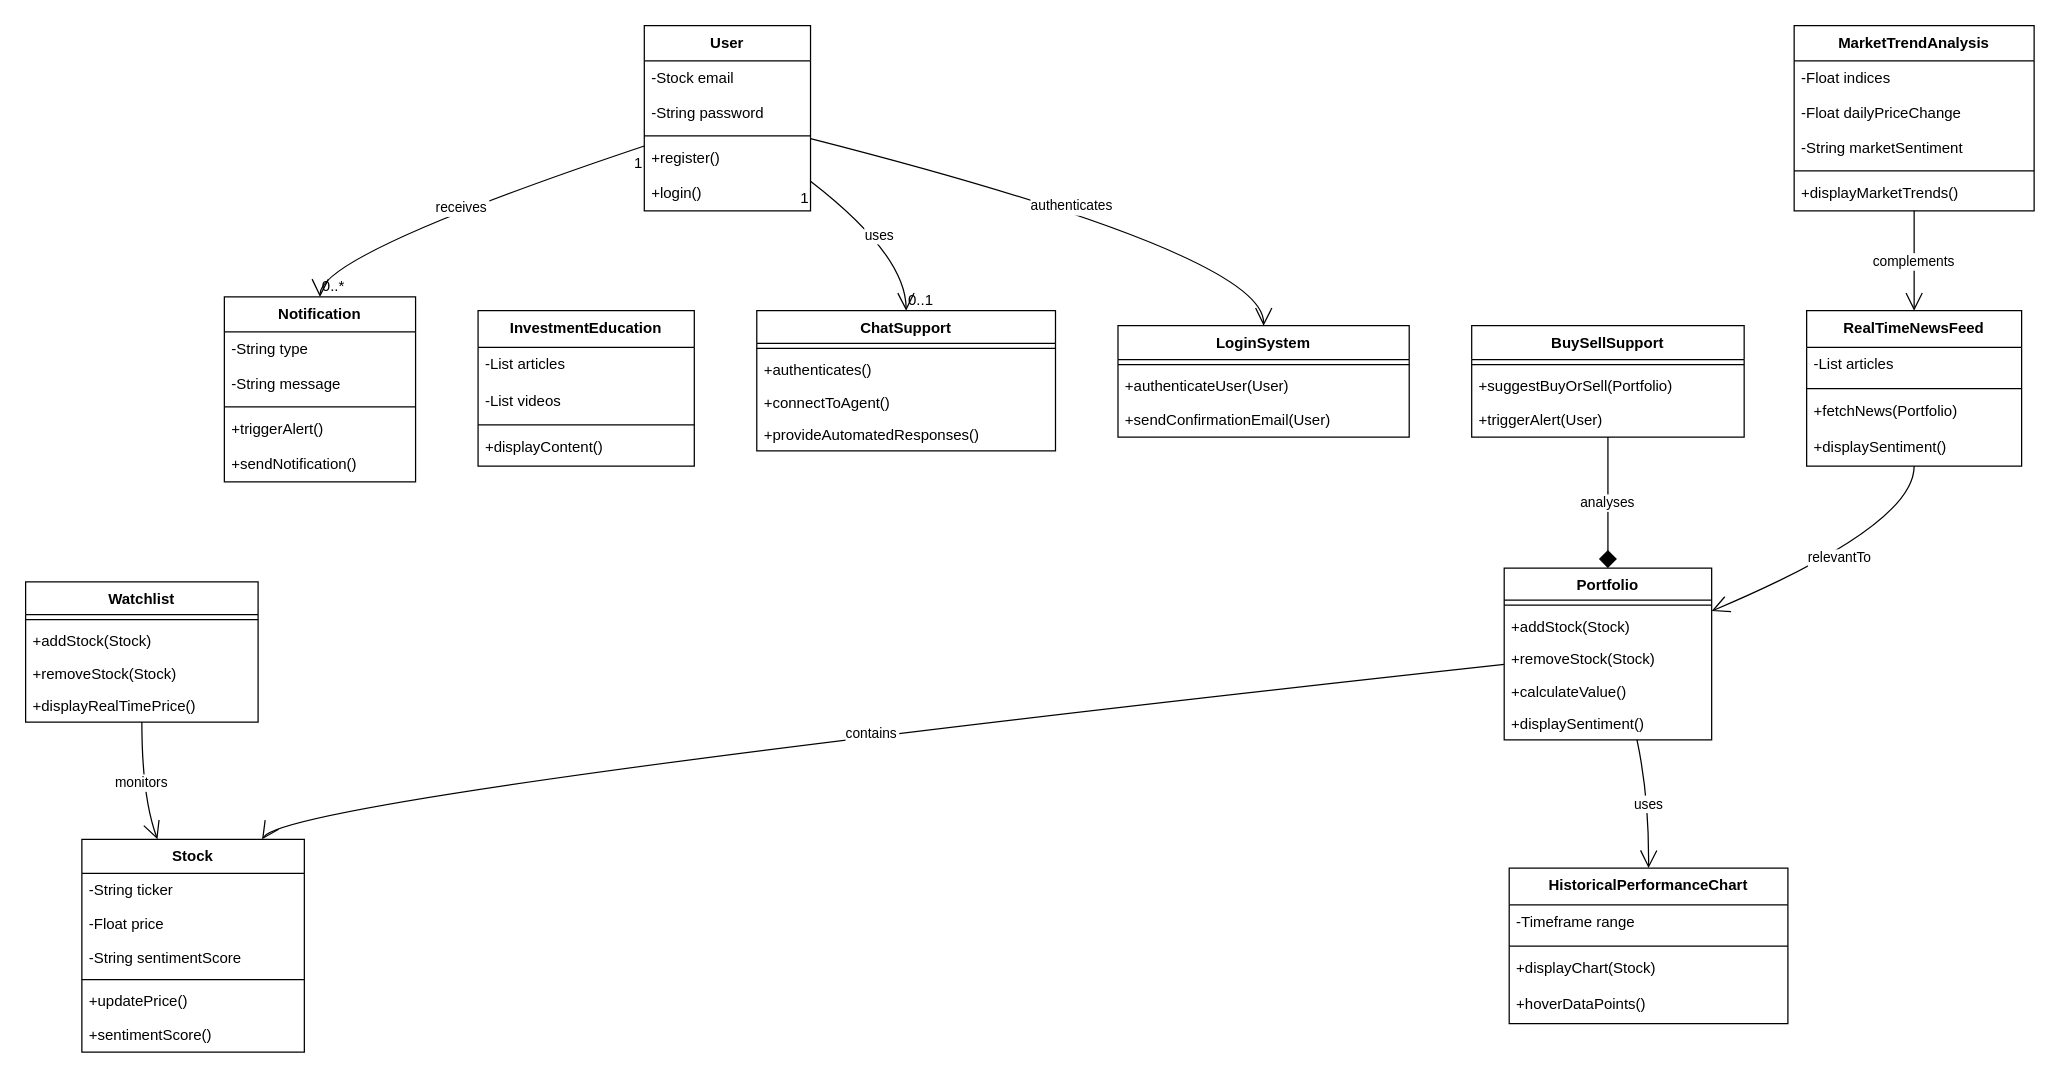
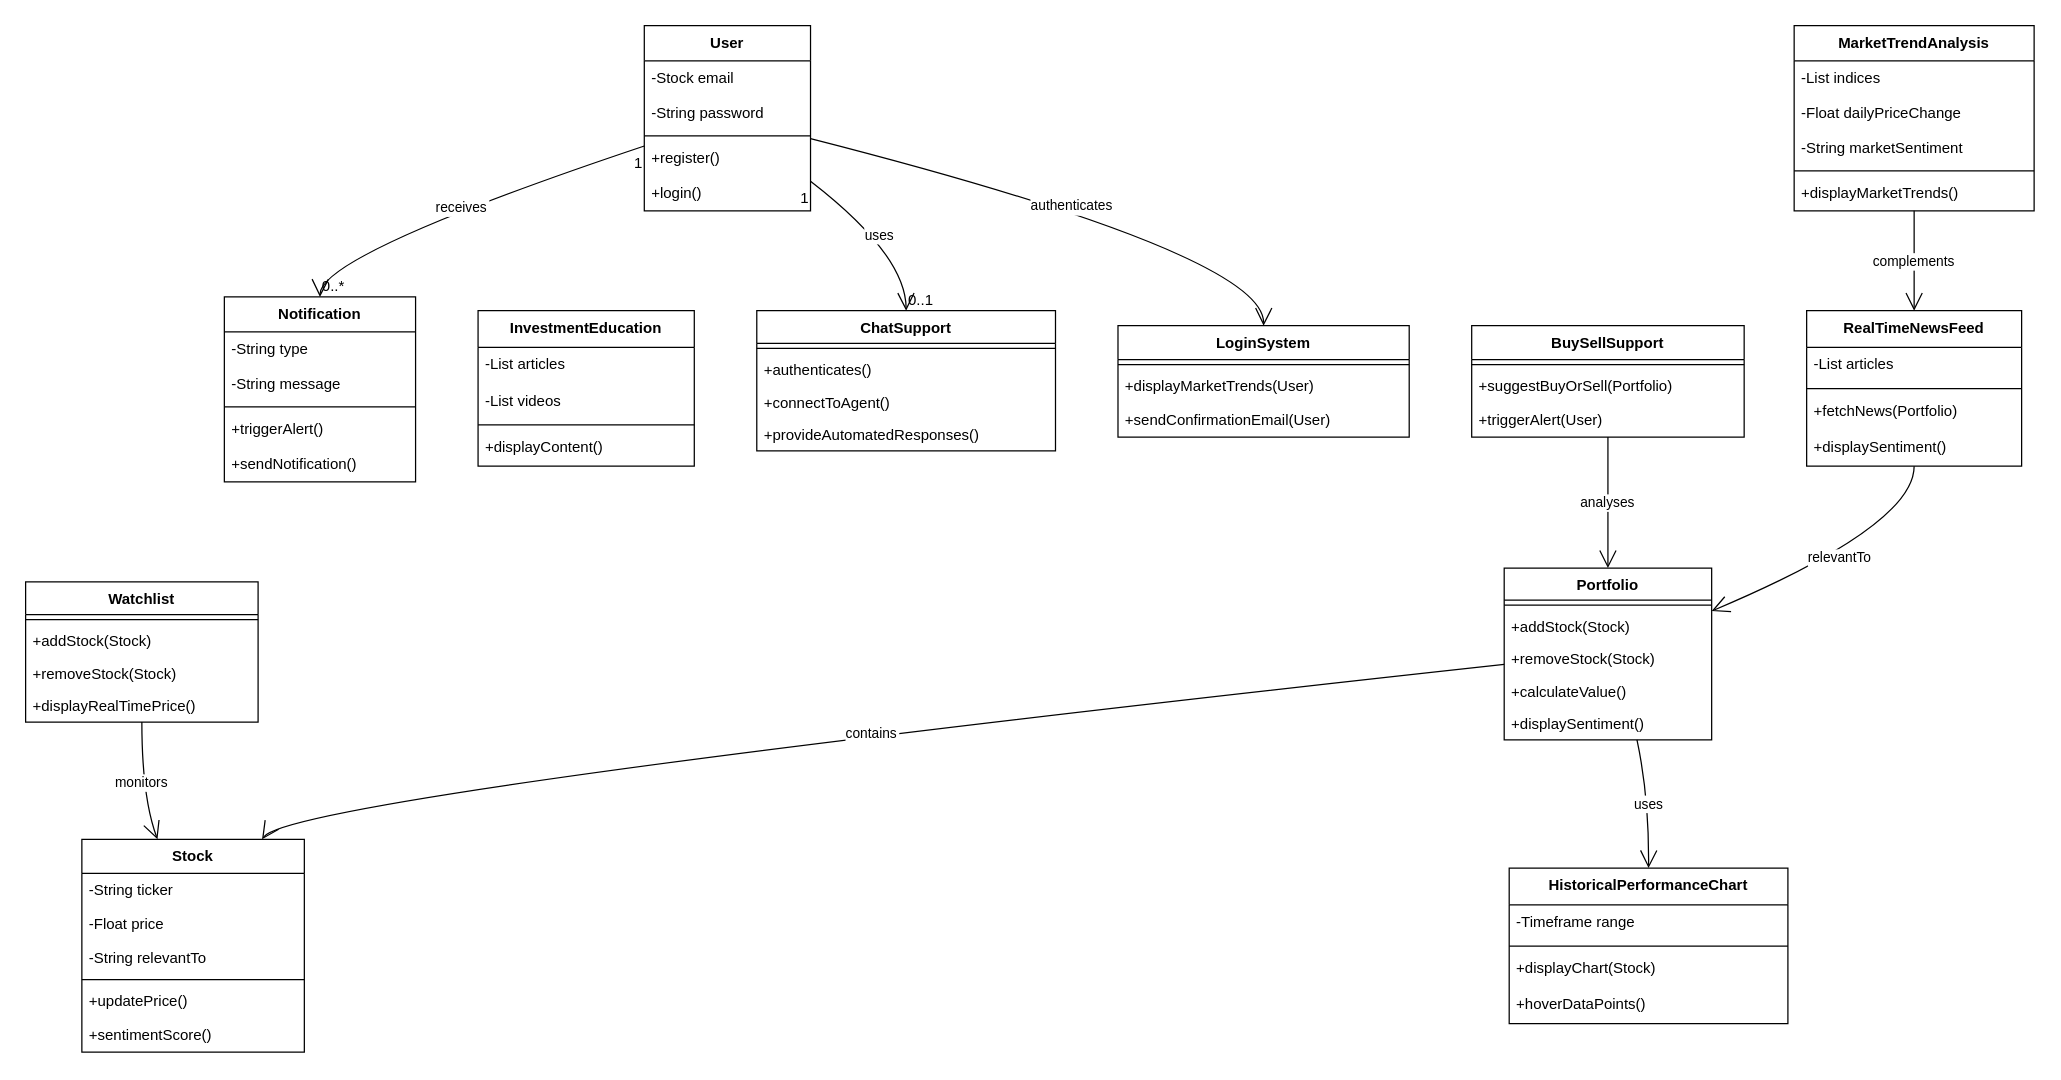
- <mxCell id="56" value="-Float indices" style="text;strokeColor=none;fillColor=none;align=left;verticalAlign=top;spacingLeft=4;spacingRight=4;overflow=hidden;rotatable=0;points=[[0,0.5],[1,0.5]];portConstraint=eastwest;" vertex="1" parent="55"><mxGeometry y="28.067" width="192" height="28" as="geometry" /></mxCell>
+ <mxCell id="56" value="-List indices" style="text;strokeColor=none;fillColor=none;align=left;verticalAlign=top;spacingLeft=4;spacingRight=4;overflow=hidden;rotatable=0;points=[[0,0.5],[1,0.5]];portConstraint=eastwest;" vertex="1" parent="55"><mxGeometry y="28.067" width="192" height="28" as="geometry" /></mxCell>
- <mxCell id="37" value="+authenticateUser(User)" style="text;strokeColor=none;fillColor=none;align=left;verticalAlign=top;spacingLeft=4;spacingRight=4;overflow=hidden;rotatable=0;points=[[0,0.5],[1,0.5]];portConstraint=eastwest;" vertex="1" parent="35"><mxGeometry y="35.143" width="233" height="27" as="geometry" /></mxCell>
+ <mxCell id="37" value="+displayMarketTrends(User)" style="text;strokeColor=none;fillColor=none;align=left;verticalAlign=top;spacingLeft=4;spacingRight=4;overflow=hidden;rotatable=0;points=[[0,0.5],[1,0.5]];portConstraint=eastwest;" vertex="1" parent="35"><mxGeometry y="35.143" width="233" height="27" as="geometry" /></mxCell>
- <mxCell id="75" value="analyses" style="curved=1;startArrow=none;endArrow=diamond;endSize=12;exitX=0.5;exitY=1;entryX=0.5;entryY=0;rounded=0;" edge="1" parent="1" source="39" target="8"><mxGeometry relative="1" as="geometry"><Array as="points" /></mxGeometry></mxCell>
+ <mxCell id="75" value="analyses" style="curved=1;startArrow=none;endArrow=open;endSize=12;exitX=0.5;exitY=1;entryX=0.5;entryY=0;rounded=0;" edge="1" parent="1" source="39" target="8"><mxGeometry relative="1" as="geometry"><Array as="points" /></mxGeometry></mxCell>
- <mxCell id="46" value="-String sentimentScore" style="text;strokeColor=none;fillColor=none;align=left;verticalAlign=top;spacingLeft=4;spacingRight=4;overflow=hidden;rotatable=0;points=[[0,0.5],[1,0.5]];portConstraint=eastwest;" vertex="1" parent="43"><mxGeometry y="81.167" width="178" height="27" as="geometry" /></mxCell>
+ <mxCell id="46" value="-String relevantTo" style="text;strokeColor=none;fillColor=none;align=left;verticalAlign=top;spacingLeft=4;spacingRight=4;overflow=hidden;rotatable=0;points=[[0,0.5],[1,0.5]];portConstraint=eastwest;" vertex="1" parent="43"><mxGeometry y="81.167" width="178" height="27" as="geometry" /></mxCell>
